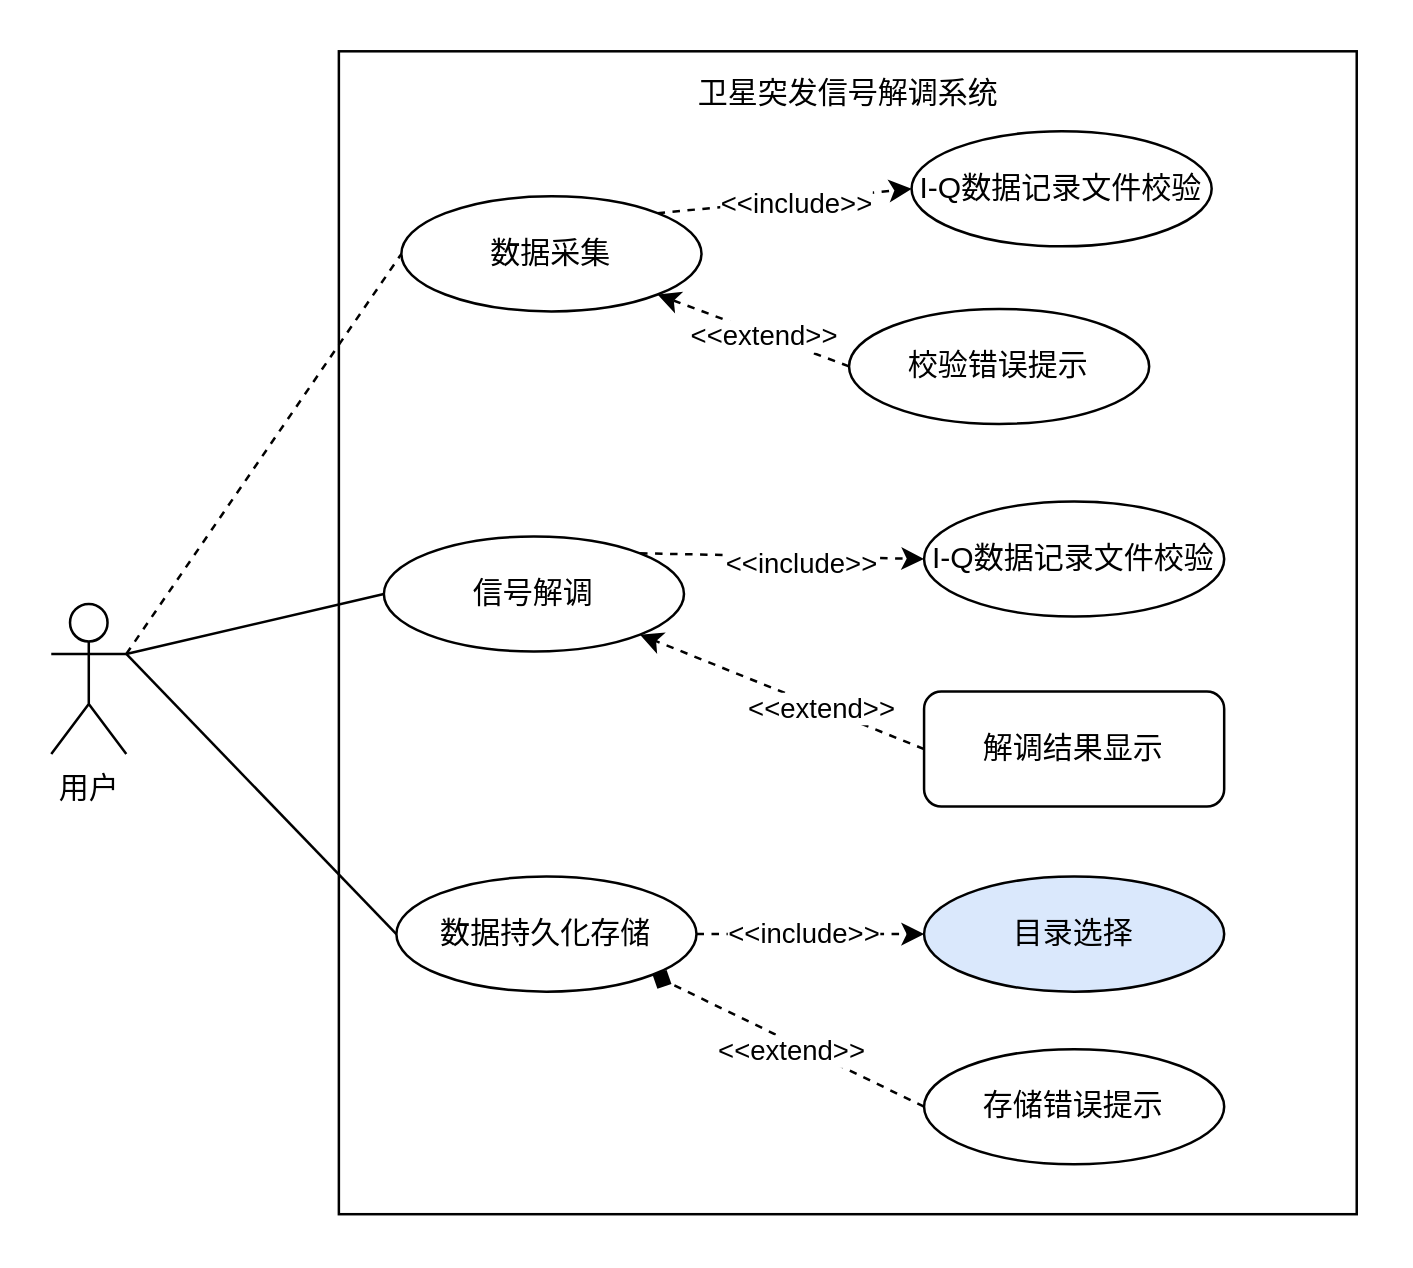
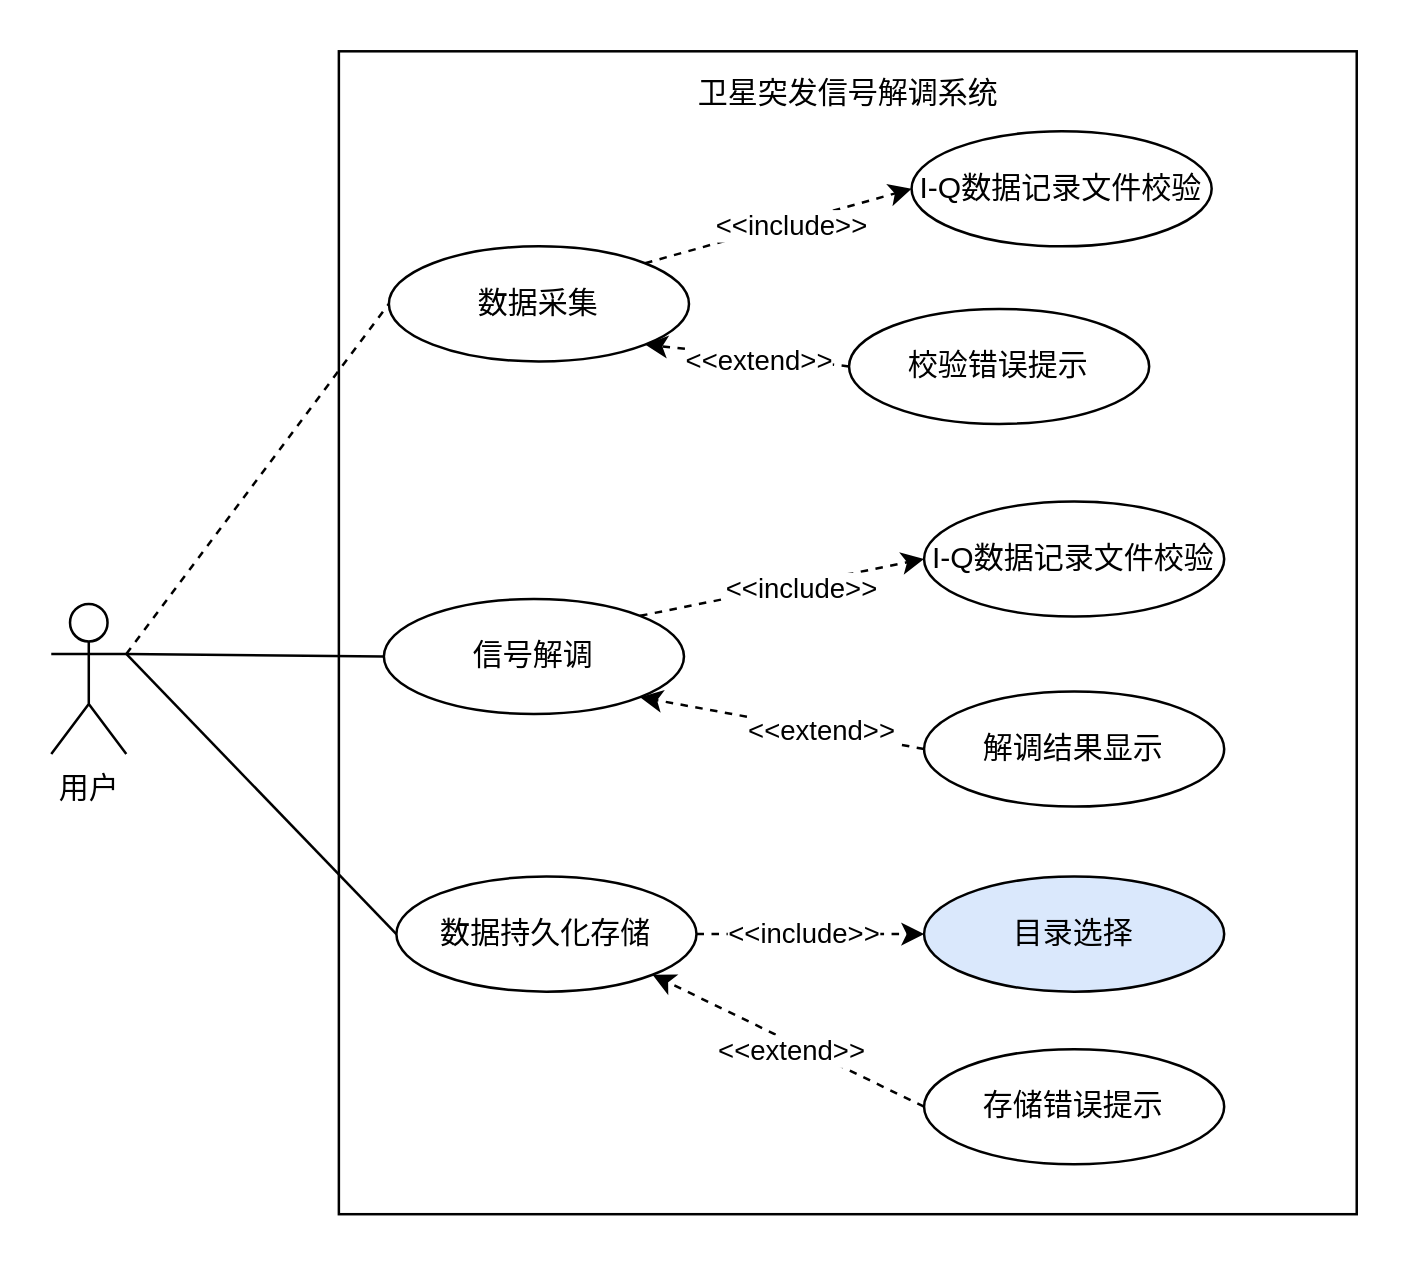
- <mxCell id="9" value="数据采集" style="ellipse;whiteSpace=wrap;html=1;" vertex="1" parent="1"><mxGeometry x="160" y="78" width="120" height="46" as="geometry" /></mxCell>
+ <mxCell id="9" value="数据采集" style="ellipse;whiteSpace=wrap;html=1;" vertex="1" parent="1"><mxGeometry x="155" y="98" width="120" height="46" as="geometry" /></mxCell>
- <mxCell id="12" value="信号解调" style="ellipse;whiteSpace=wrap;html=1;" vertex="1" parent="1"><mxGeometry x="153" y="214" width="120" height="46" as="geometry" /></mxCell>
+ <mxCell id="12" value="信号解调" style="ellipse;whiteSpace=wrap;html=1;" vertex="1" parent="1"><mxGeometry x="153" y="239" width="120" height="46" as="geometry" /></mxCell>
- <mxCell id="23" value="解调结果显示" style="whiteSpace=wrap;html=1;rounded=1;" vertex="1" parent="1"><mxGeometry x="369" y="276" width="120" height="46" as="geometry" /></mxCell>
+ <mxCell id="23" value="解调结果显示" style="ellipse;whiteSpace=wrap;html=1;" vertex="1" parent="1"><mxGeometry x="369" y="276" width="120" height="46" as="geometry" /></mxCell>
- <mxCell id="25" style="rounded=0;orthogonalLoop=1;jettySize=auto;html=1;exitX=0;exitY=0.5;exitDx=0;exitDy=0;entryX=1;entryY=1;entryDx=0;entryDy=0;dashed=1;endArrow=diamond;" edge="1" parent="1" source="27" target="15"><mxGeometry relative="1" as="geometry" /></mxCell>
+ <mxCell id="25" style="rounded=0;orthogonalLoop=1;jettySize=auto;html=1;exitX=0;exitY=0.5;exitDx=0;exitDy=0;entryX=1;entryY=1;entryDx=0;entryDy=0;dashed=1;" edge="1" parent="1" source="27" target="15"><mxGeometry relative="1" as="geometry" /></mxCell>
